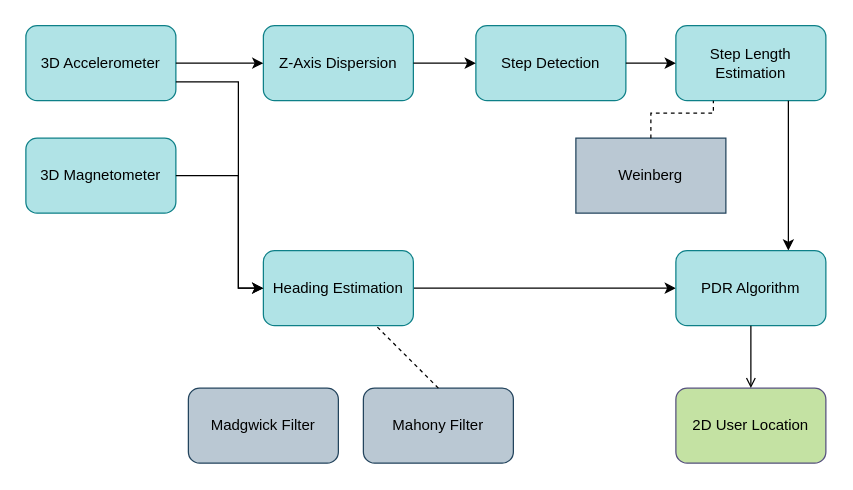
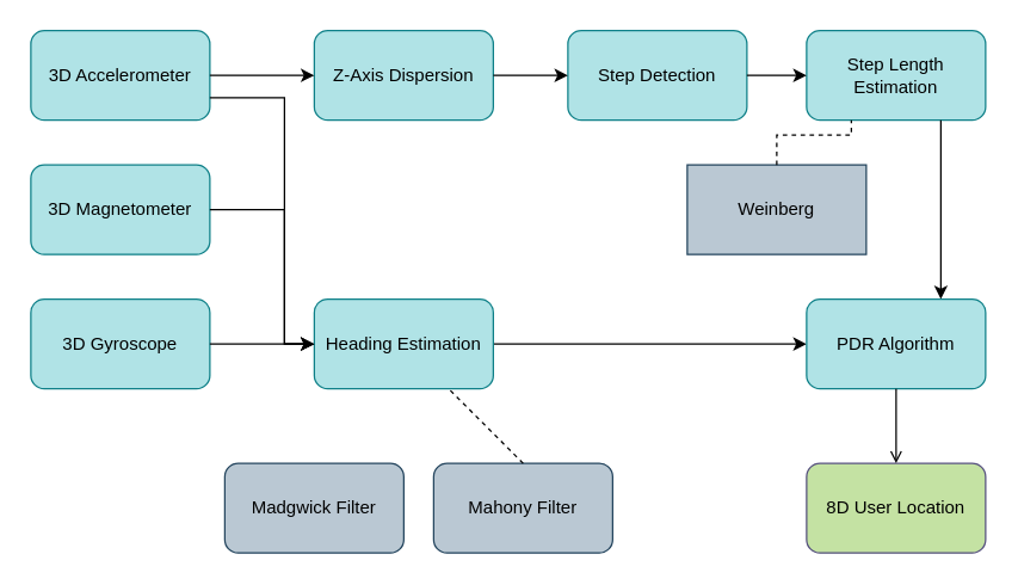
+ <mxCell id="2" value="3D Gyroscope" style="rounded=1;whiteSpace=wrap;html=1;fillColor=#b0e3e6;strokeColor=#0e8088;" parent="1" vertex="1"><mxGeometry x="20" y="200" width="120" height="60" as="geometry" /></mxCell>
+ <mxCell id="11" value="" style="endArrow=classic;html=1;exitX=1;exitY=0.5;exitDx=0;exitDy=0;entryX=0;entryY=0.5;entryDx=0;entryDy=0;" parent="1" source="2" target="8" edge="1"><mxGeometry width="50" height="50" relative="1" as="geometry"><mxPoint x="240" y="0" as="sourcePoint" /><mxPoint x="290" y="-50" as="targetPoint" /></mxGeometry></mxCell>
- <mxCell id="21" value="2D User Location" style="rounded=1;whiteSpace=wrap;html=1;strokeColor=#56517e;fillColor=#C4E2A3;" parent="1" vertex="1"><mxGeometry x="540" y="310" width="120" height="60" as="geometry" /></mxCell>
+ <mxCell id="21" value="8D User Location" style="rounded=1;whiteSpace=wrap;html=1;strokeColor=#56517e;fillColor=#C4E2A3;" parent="1" vertex="1"><mxGeometry x="540" y="310" width="120" height="60" as="geometry" /></mxCell>
